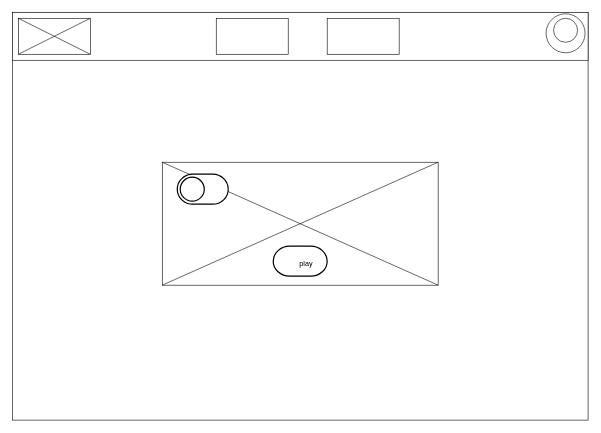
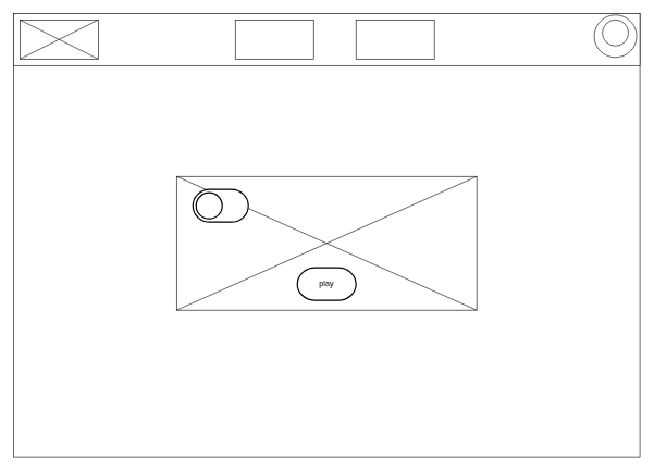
- <mxCell id="17" value="play" style="text;html=1;align=center;verticalAlign=middle;whiteSpace=wrap;rounded=0;" vertex="1" parent="1"><mxGeometry x="480" y="425" width="60" height="30" as="geometry" /></mxCell>
+ <mxCell id="17" value="play" style="text;html=1;align=center;verticalAlign=middle;whiteSpace=wrap;rounded=0;" vertex="1" parent="1"><mxGeometry x="470" y="420" width="60" height="30" as="geometry" /></mxCell>
